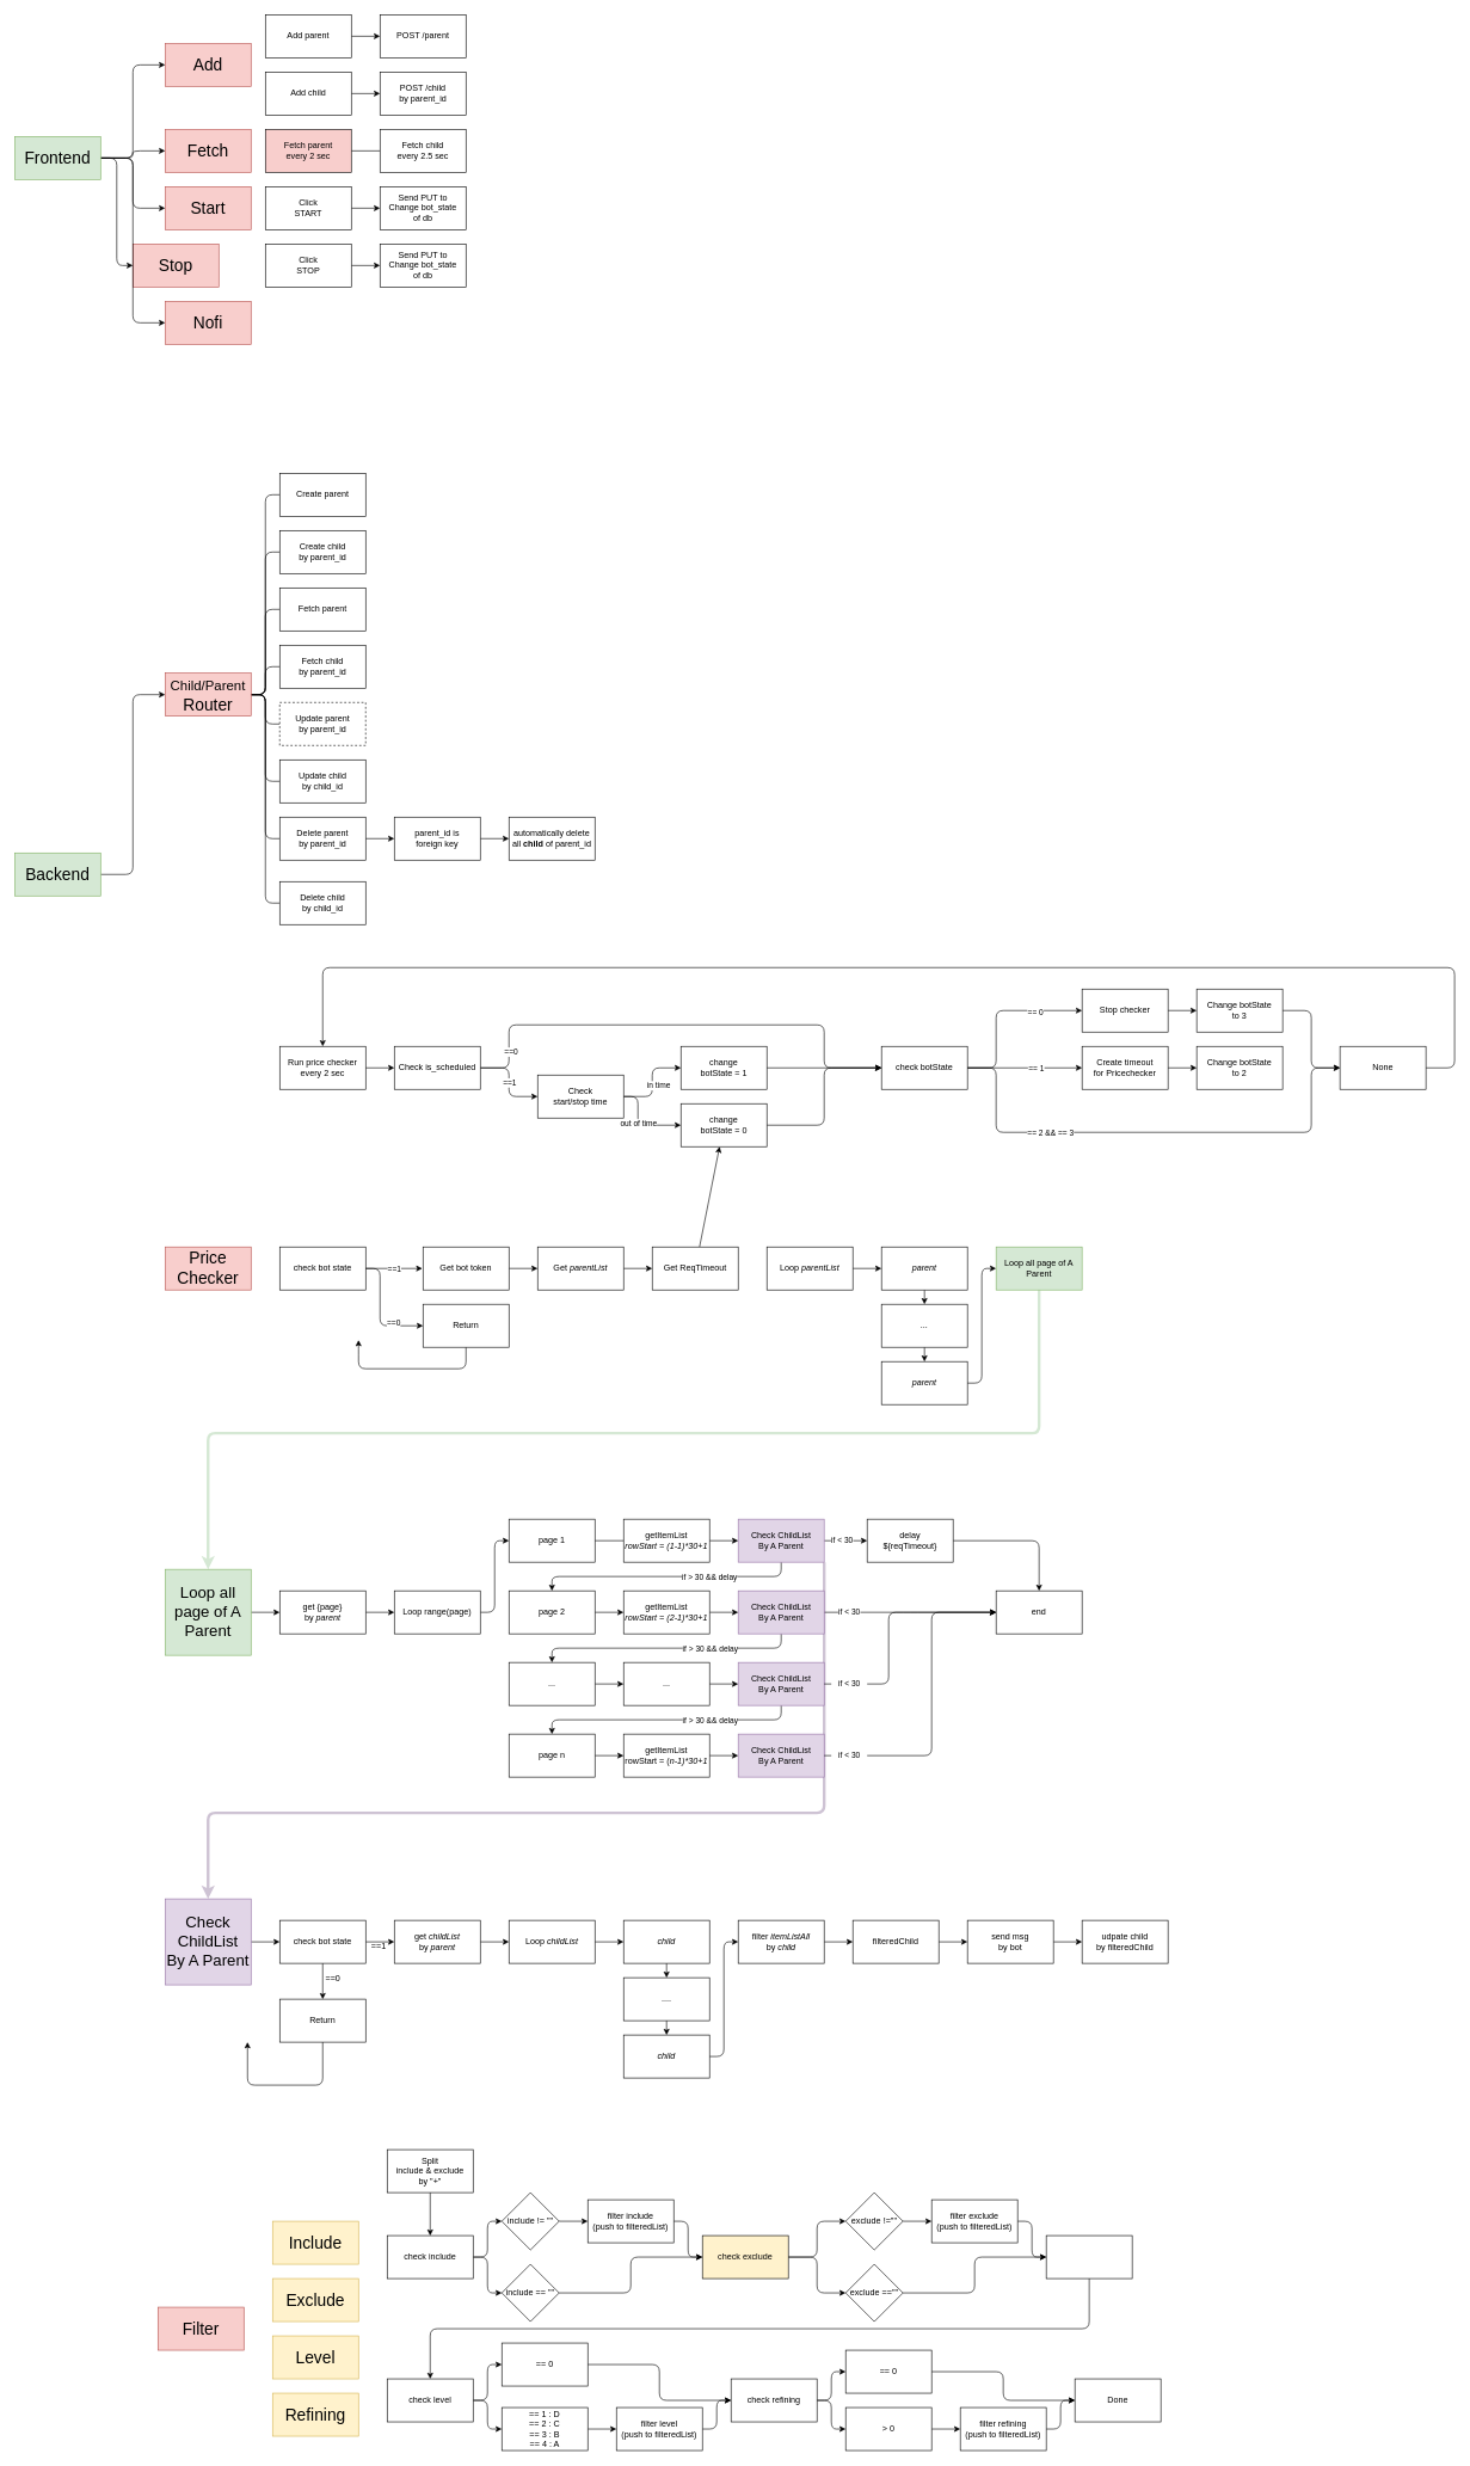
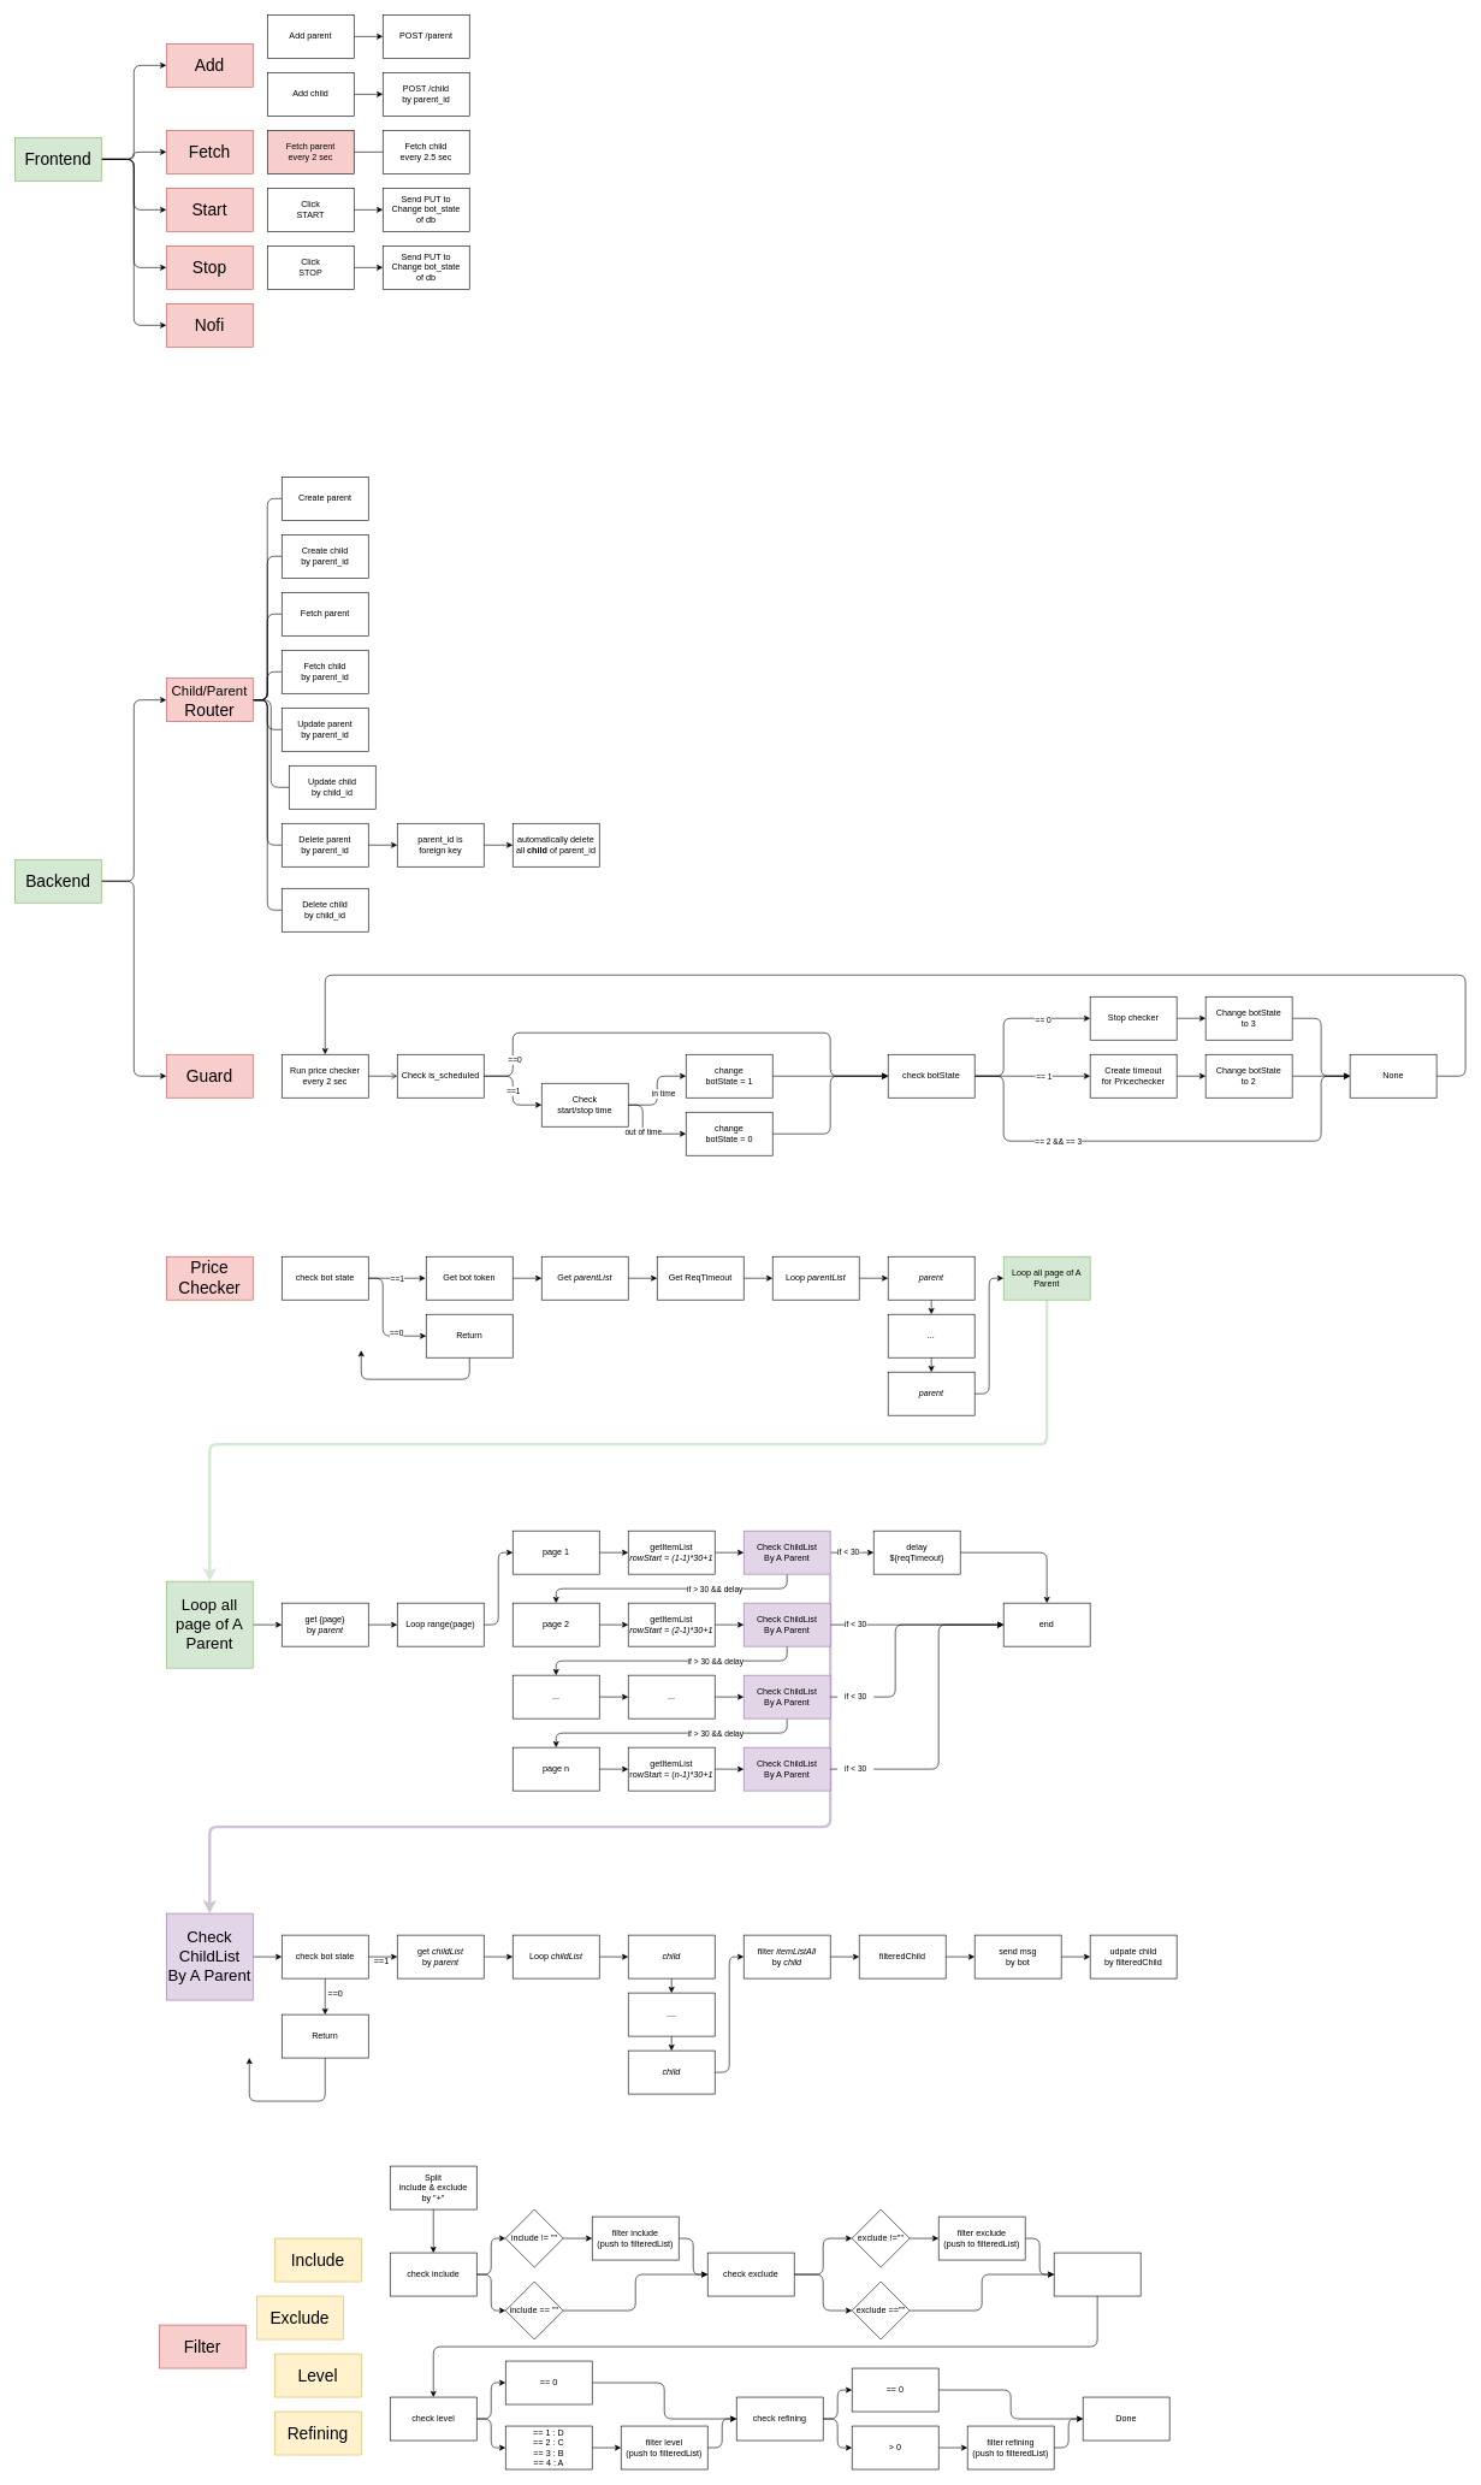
- <mxCell id="15" value="Stop" style="text;html=1;strokeColor=#b85450;fillColor=#f8cecc;align=center;verticalAlign=middle;whiteSpace=wrap;rounded=0;fontSize=23;" parent="1" vertex="1"><mxGeometry x="185" y="340" width="120" height="60" as="geometry" /></mxCell>
+ <mxCell id="15" value="Stop" style="text;html=1;strokeColor=#b85450;fillColor=#f8cecc;align=center;verticalAlign=middle;whiteSpace=wrap;rounded=0;fontSize=23;" parent="1" vertex="1"><mxGeometry x="230" y="340" width="120" height="60" as="geometry" /></mxCell>
- <mxCell id="25" value="Update parent&lt;br&gt;by parent_id" style="rounded=0;whiteSpace=wrap;html=1;fontSize=12;dashed=1;" parent="1" vertex="1"><mxGeometry x="390" y="980" width="120" height="60" as="geometry" /></mxCell>
+ <mxCell id="25" value="Update parent&lt;br&gt;by parent_id" style="rounded=0;whiteSpace=wrap;html=1;fontSize=12;" parent="1" vertex="1"><mxGeometry x="390" y="980" width="120" height="60" as="geometry" /></mxCell>
- <mxCell id="26" value="Update child&lt;br&gt;by child_id" style="rounded=0;whiteSpace=wrap;html=1;fontSize=12;" parent="1" vertex="1"><mxGeometry x="390" y="1060" width="120" height="60" as="geometry" /></mxCell>
+ <mxCell id="26" value="Update child&lt;br&gt;by child_id" style="rounded=0;whiteSpace=wrap;html=1;fontSize=12;" parent="1" vertex="1"><mxGeometry x="400" y="1060" width="120" height="60" as="geometry" /></mxCell>
+ <mxCell id="61" style="edgeStyle=orthogonalEdgeStyle;html=1;exitX=1;exitY=0.5;exitDx=0;exitDy=0;entryX=0;entryY=0.5;entryDx=0;entryDy=0;" parent="1" source="62" target="33" edge="1"><mxGeometry relative="1" as="geometry" /></mxCell>
+ <mxCell id="33" value="Guard" style="text;html=1;strokeColor=#b85450;fillColor=#f8cecc;align=center;verticalAlign=middle;whiteSpace=wrap;rounded=0;fontSize=23;" parent="1" vertex="1"><mxGeometry x="230" y="1460" width="120" height="60" as="geometry" /></mxCell>
- <mxCell id="123" style="edgeStyle=orthogonalEdgeStyle;html=1;exitX=1;exitY=0.5;exitDx=0;exitDy=0;entryX=0;entryY=0.5;entryDx=0;entryDy=0;" parent="1" source="124" target="117" edge="1"><mxGeometry relative="1" as="geometry" /></mxCell>
+ <mxCell id="123" style="edgeStyle=orthogonalEdgeStyle;html=1;exitX=1;exitY=0.5;exitDx=0;exitDy=0;entryX=0;entryY=0.5;entryDx=0;entryDy=0;endArrow=open;" parent="1" source="124" target="117" edge="1"><mxGeometry relative="1" as="geometry" /></mxCell>
+ <mxCell id="46" style="edgeStyle=orthogonalEdgeStyle;html=1;exitX=1;exitY=0.5;exitDx=0;exitDy=0;entryX=0;entryY=0.5;entryDx=0;entryDy=0;" parent="1" source="47" target="45" edge="1"><mxGeometry relative="1" as="geometry" /></mxCell>
- <mxCell id="141" value="" style="edgeStyle=none;html=1;" parent="1" source="142" target="126" edge="1"><mxGeometry relative="1" as="geometry" /></mxCell>
+ <mxCell id="141" value="" style="edgeStyle=none;html=1;" parent="1" source="142" target="144" edge="1"><mxGeometry relative="1" as="geometry" /></mxCell>
- <mxCell id="162" value="" style="edgeStyle=none;html=1;endArrow=none;" edge="1" parent="1" source="163" target="194"><mxGeometry relative="1" as="geometry" /></mxCell>
+ <mxCell id="162" value="" style="edgeStyle=none;html=1;" edge="1" parent="1" source="163" target="194"><mxGeometry relative="1" as="geometry" /></mxCell>
- <mxCell id="81" value="check exclude" style="rounded=0;whiteSpace=wrap;html=1;fontSize=12;fillColor=#fff2cc;" parent="1" vertex="1"><mxGeometry x="980" y="3120" width="120" height="60" as="geometry" /></mxCell>
+ <mxCell id="81" value="check exclude" style="rounded=0;whiteSpace=wrap;html=1;fontSize=12;" parent="1" vertex="1"><mxGeometry x="980" y="3120" width="120" height="60" as="geometry" /></mxCell>
- <mxCell id="67" value="Exclude" style="text;html=1;strokeColor=#d6b656;fillColor=#fff2cc;align=center;verticalAlign=middle;whiteSpace=wrap;rounded=0;fontSize=23;" parent="1" vertex="1"><mxGeometry x="380" y="3180" width="120" height="60" as="geometry" /></mxCell>
+ <mxCell id="67" value="Exclude" style="text;html=1;strokeColor=#d6b656;fillColor=#fff2cc;align=center;verticalAlign=middle;whiteSpace=wrap;rounded=0;fontSize=23;" parent="1" vertex="1"><mxGeometry x="355" y="3180" width="120" height="60" as="geometry" /></mxCell>
